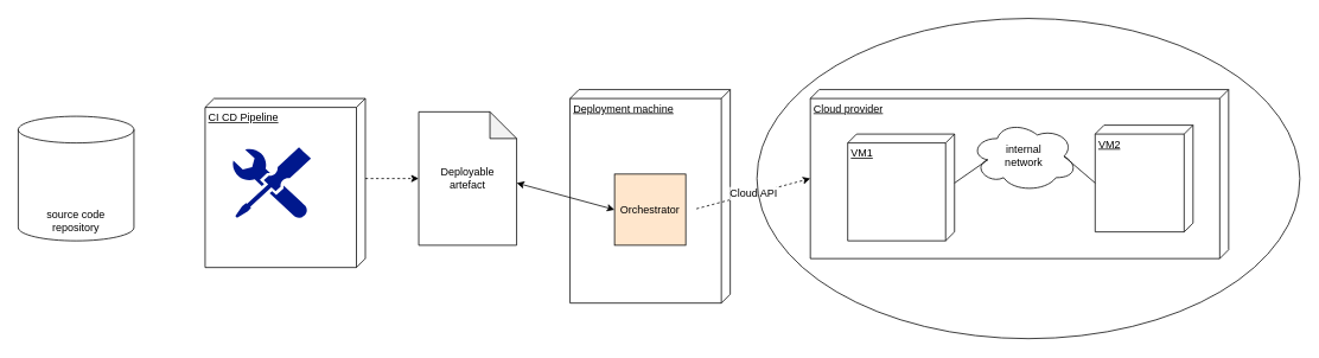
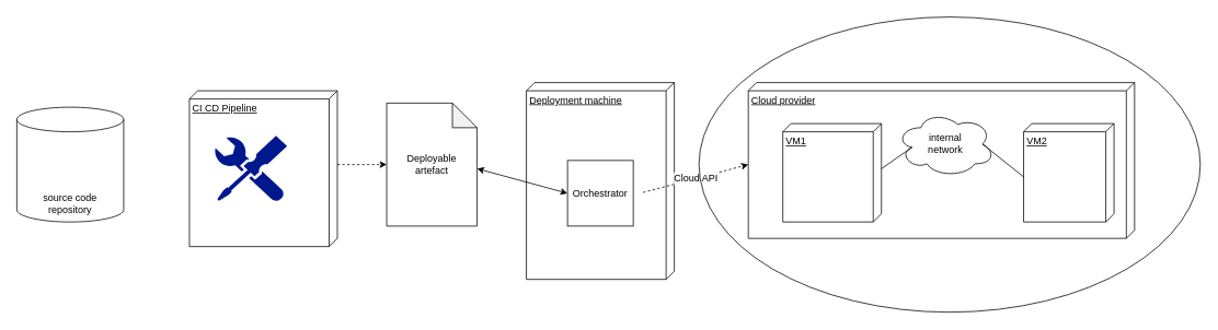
- <mxCell id="10" value="VM2" style="verticalAlign=top;align=left;spacingTop=8;spacingLeft=2;spacingRight=12;shape=cube;size=10;direction=south;fontStyle=4;html=1;fontSize=12;" vertex="1" parent="1"><mxGeometry x="1230" y="140" width="110" height="120" as="geometry" /></mxCell>
+ <mxCell id="10" value="VM2" style="verticalAlign=top;align=left;spacingTop=8;spacingLeft=2;spacingRight=12;shape=cube;size=10;direction=south;fontStyle=4;html=1;fontSize=12;" vertex="1" parent="1"><mxGeometry x="1245" y="150" width="110" height="120" as="geometry" /></mxCell>
- <mxCell id="17" value="Orchestrator" style="whiteSpace=wrap;html=1;aspect=fixed;fillColor=#ffe6cc;" vertex="1" parent="1"><mxGeometry x="690" y="195" width="80" height="80" as="geometry" /></mxCell>
+ <mxCell id="17" value="Orchestrator" style="whiteSpace=wrap;html=1;aspect=fixed;" vertex="1" parent="1"><mxGeometry x="690" y="195" width="80" height="80" as="geometry" /></mxCell>
